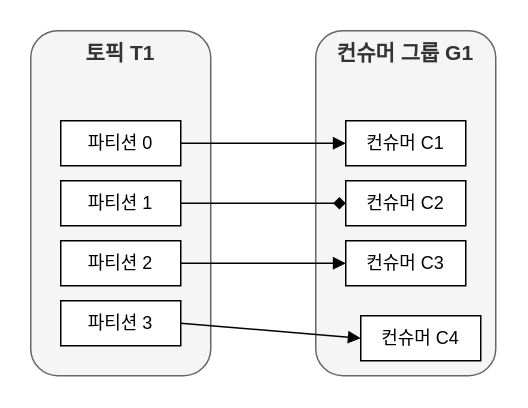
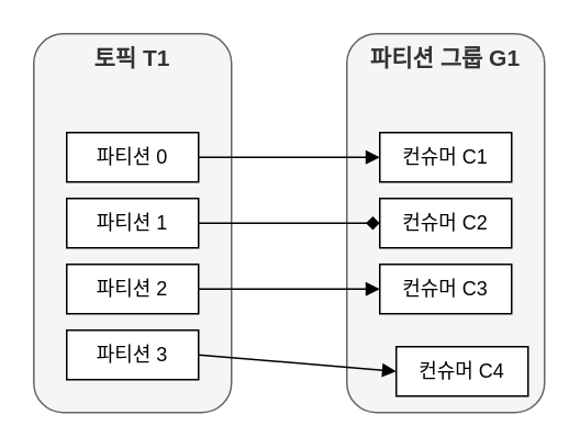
- <mxCell id="7" value="컨슈머 그룹 G1" style="rounded=1;whiteSpace=wrap;html=1;fontStyle=1;fontSize=14;verticalAlign=top;fillColor=#f5f5f5;fontColor=#333333;strokeColor=#666666;" parent="1" vertex="1"><mxGeometry x="210" y="20" width="120" height="230" as="geometry" /></mxCell>
+ <mxCell id="7" value="파티션 그룹 G1" style="rounded=1;whiteSpace=wrap;html=1;fontStyle=1;fontSize=14;verticalAlign=top;fillColor=#f5f5f5;fontColor=#333333;strokeColor=#666666;" parent="1" vertex="1"><mxGeometry x="210" y="20" width="120" height="230" as="geometry" /></mxCell>
